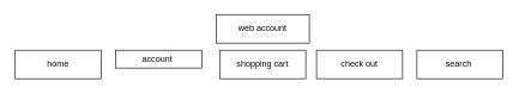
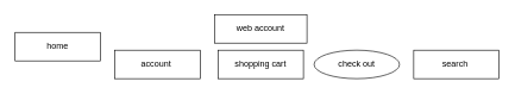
- <mxCell id="7" value="account&amp;nbsp;" style="rounded=0;whiteSpace=wrap;html=1;" vertex="1" parent="1"><mxGeometry x="160" y="70" width="120" height="25" as="geometry" /></mxCell>
+ <mxCell id="7" value="account&amp;nbsp;" style="rounded=0;whiteSpace=wrap;html=1;" vertex="1" parent="1"><mxGeometry x="160" y="70" width="120" height="40" as="geometry" /></mxCell>
- <mxCell id="3" value="home" style="rounded=0;whiteSpace=wrap;html=1;" vertex="1" parent="1"><mxGeometry x="20" y="70" width="120" height="40" as="geometry" /></mxCell>
+ <mxCell id="3" value="home" style="rounded=0;whiteSpace=wrap;html=1;" vertex="1" parent="1"><mxGeometry x="20" y="45" width="120" height="40" as="geometry" /></mxCell>
- <mxCell id="5" value="check out" style="rounded=0;whiteSpace=wrap;html=1;" vertex="1" parent="1"><mxGeometry x="440" y="70" width="120" height="40" as="geometry" /></mxCell>
+ <mxCell id="5" value="check out" style="ellipse;whiteSpace=wrap;html=1;" vertex="1" parent="1"><mxGeometry x="440" y="70" width="120" height="40" as="geometry" /></mxCell>
